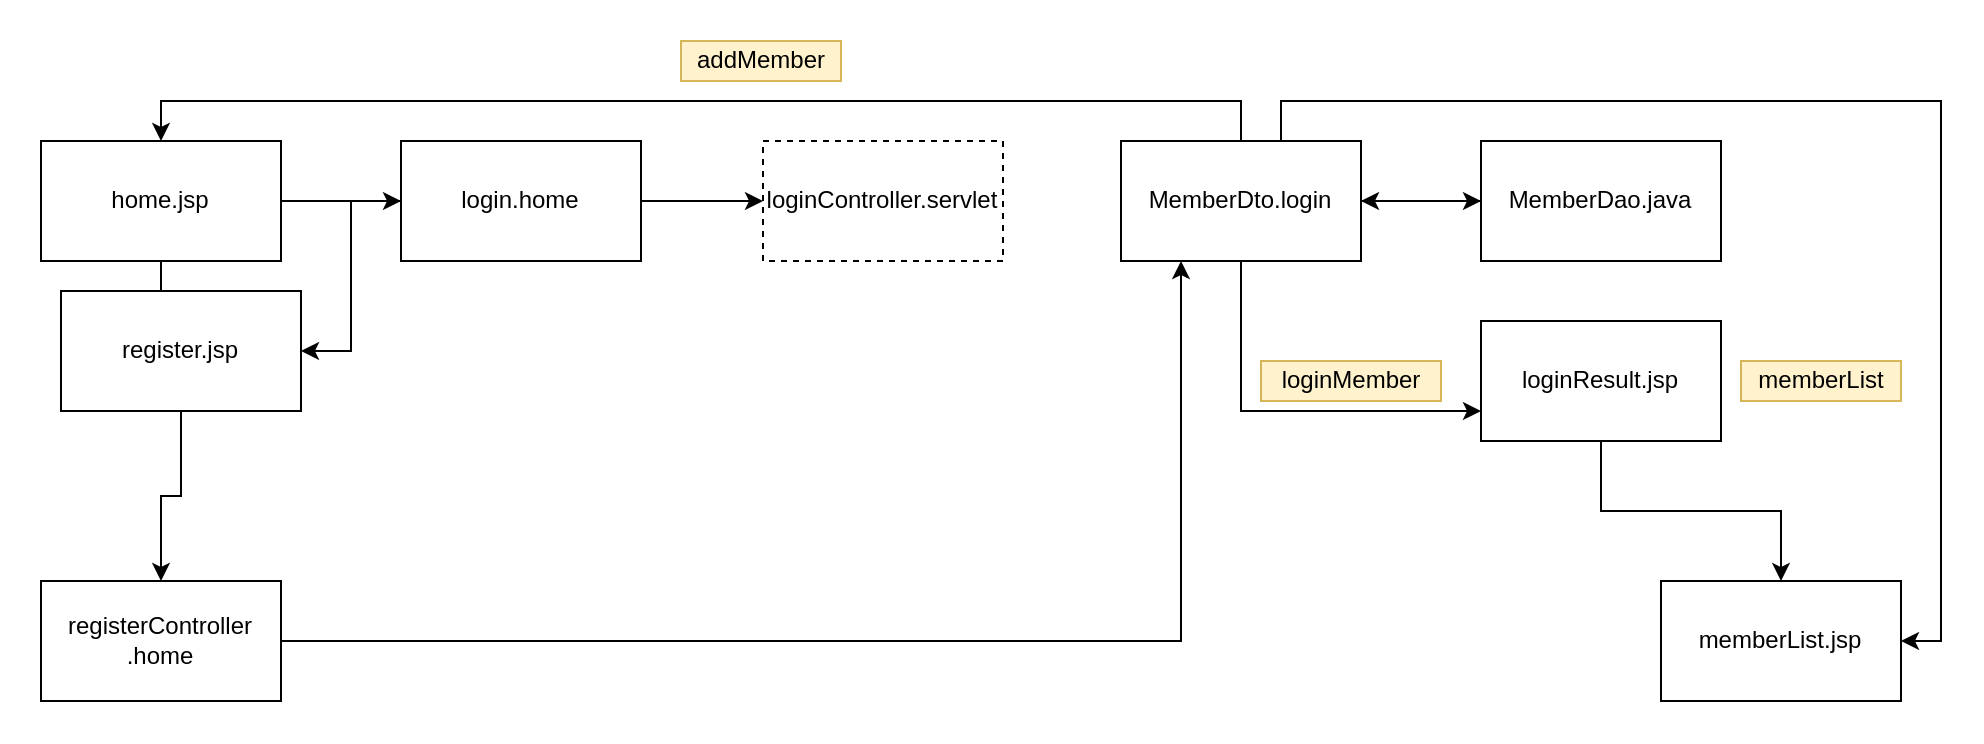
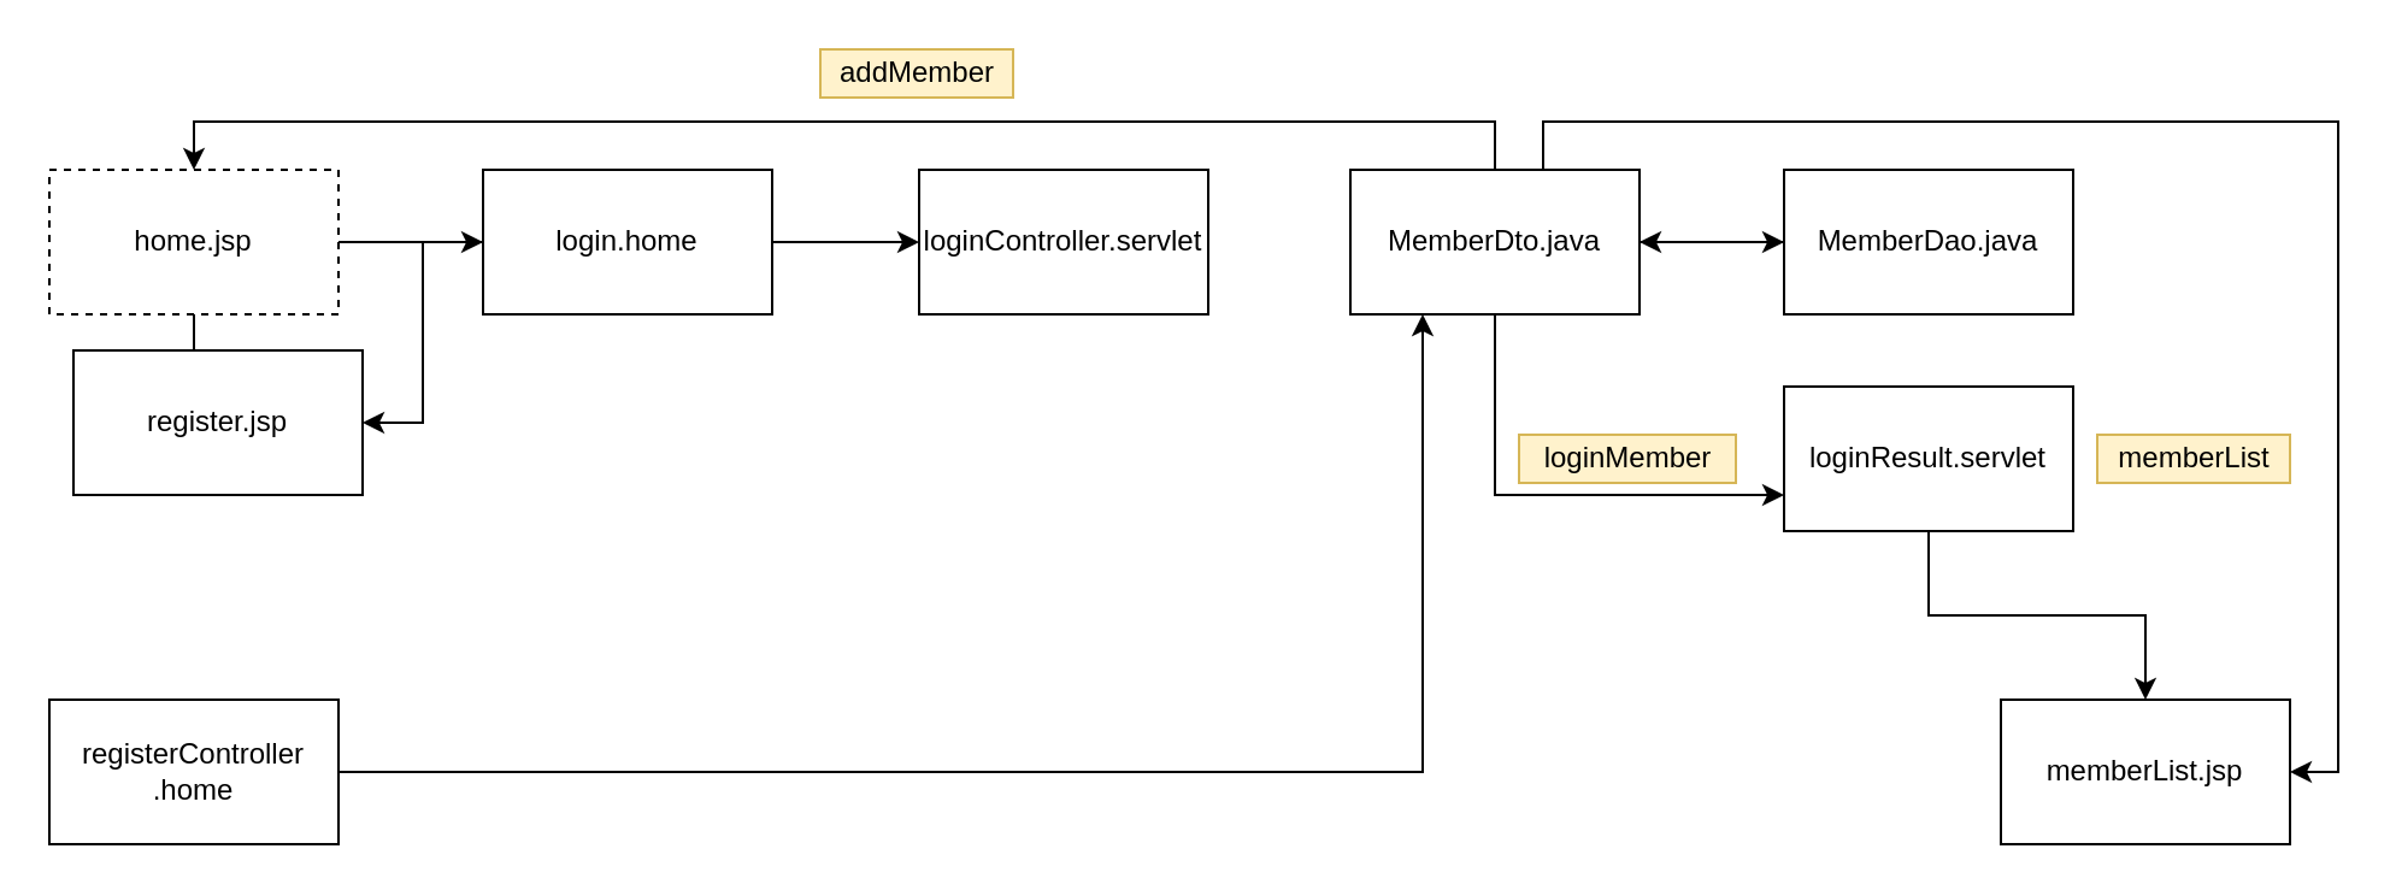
- <mxCell id="4" value="home.jsp" style="rounded=0;whiteSpace=wrap;html=1;" parent="1" vertex="1"><mxGeometry x="20" y="70" width="120" height="60" as="geometry" /></mxCell>
+ <mxCell id="4" value="home.jsp" style="rounded=0;whiteSpace=wrap;html=1;dashed=1;" parent="1" vertex="1"><mxGeometry x="20" y="70" width="120" height="60" as="geometry" /></mxCell>
- <mxCell id="10" value="loginController.servlet" style="rounded=0;whiteSpace=wrap;html=1;dashed=1;" parent="1" vertex="1"><mxGeometry x="381" y="70" width="120" height="60" as="geometry" /></mxCell>
+ <mxCell id="10" value="loginController.servlet" style="rounded=0;whiteSpace=wrap;html=1;" parent="1" vertex="1"><mxGeometry x="381" y="70" width="120" height="60" as="geometry" /></mxCell>
- <mxCell id="15" value="MemberDto.login" style="rounded=0;whiteSpace=wrap;html=1;" parent="1" vertex="1"><mxGeometry x="560" y="70" width="120" height="60" as="geometry" /></mxCell>
+ <mxCell id="15" value="MemberDto.java" style="rounded=0;whiteSpace=wrap;html=1;" parent="1" vertex="1"><mxGeometry x="560" y="70" width="120" height="60" as="geometry" /></mxCell>
- <mxCell id="21" value="loginResult.jsp" style="rounded=0;whiteSpace=wrap;html=1;" vertex="1" parent="1"><mxGeometry x="740" y="160" width="120" height="60" as="geometry" /></mxCell>
+ <mxCell id="21" value="loginResult.servlet" style="rounded=0;whiteSpace=wrap;html=1;" vertex="1" parent="1"><mxGeometry x="740" y="160" width="120" height="60" as="geometry" /></mxCell>
- <mxCell id="8" style="edgeStyle=orthogonalEdgeStyle;rounded=0;orthogonalLoop=1;jettySize=auto;html=1;" parent="1" source="9" target="19" edge="1"><mxGeometry relative="1" as="geometry" /></mxCell>
